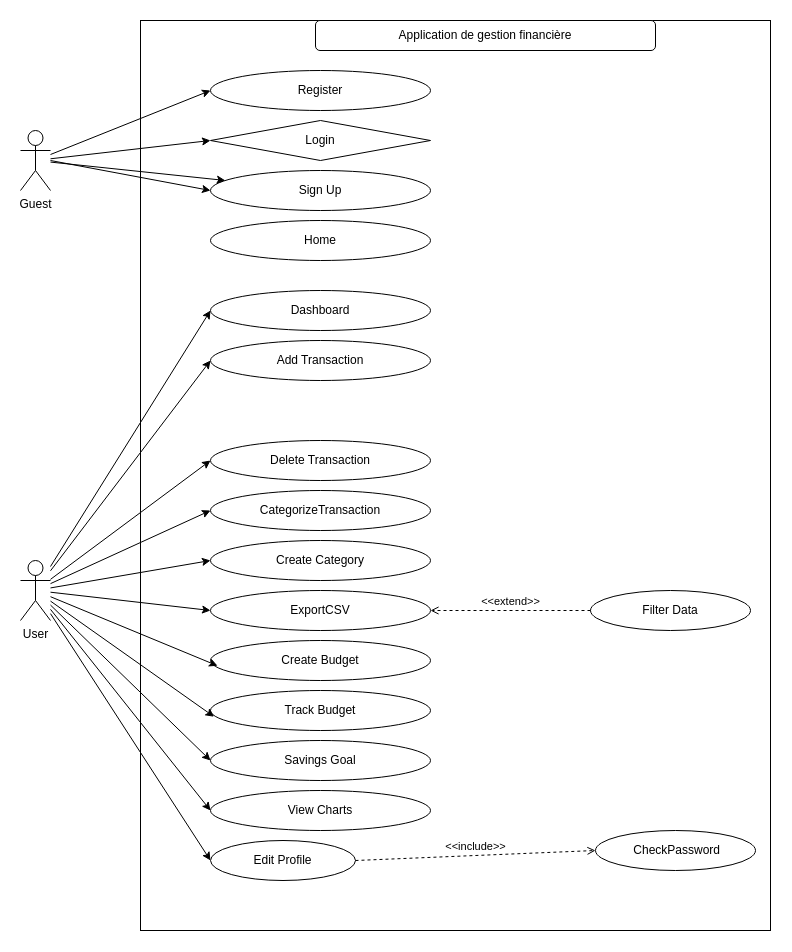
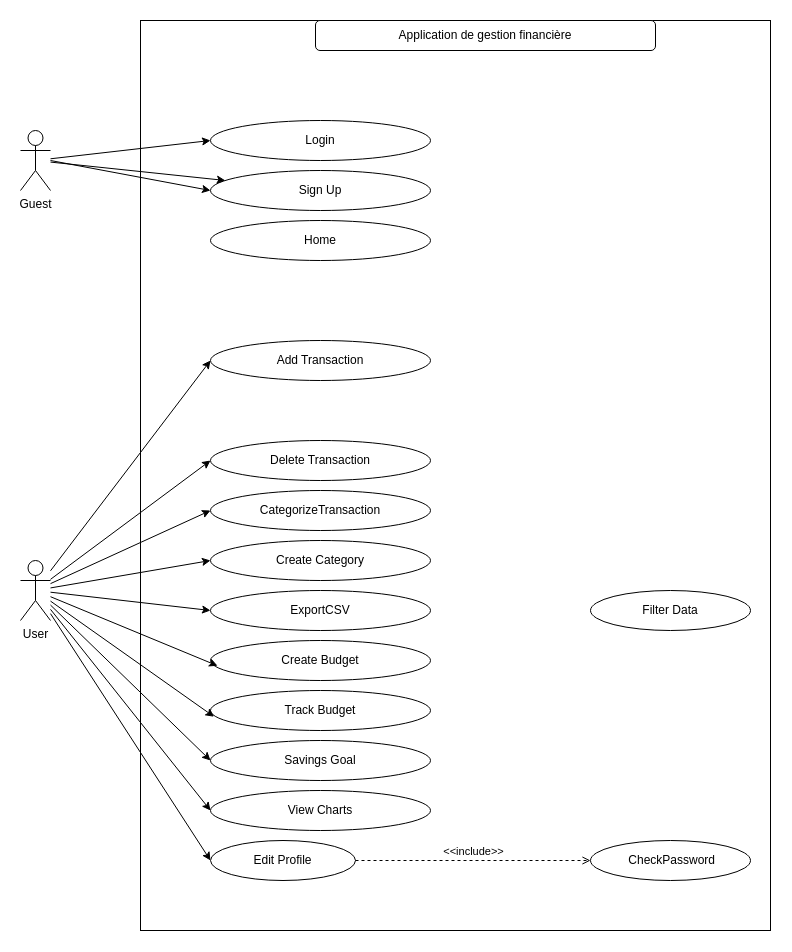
- <mxCell id="13" value="Register" style="ellipse;whiteSpace=wrap;html=1;" parent="1" vertex="1"><mxGeometry x="210" y="70" width="220" height="40" as="geometry" /></mxCell>
- <mxCell id="17" value="" style="endArrow=classic;html=1;entryX=0;entryY=0.5;entryDx=0;entryDy=0;" edge="1" parent="1" source="3" target="13"><mxGeometry width="50" height="50" relative="1" as="geometry"><mxPoint x="140" y="290" as="sourcePoint" /><mxPoint x="190" y="240" as="targetPoint" /></mxGeometry></mxCell>
- <mxCell id="14" value="Login" style="rhombus;whiteSpace=wrap;html=1;" vertex="1" parent="1"><mxGeometry x="210" y="120" width="220" height="40" as="geometry" /></mxCell>
+ <mxCell id="14" value="Login" style="ellipse;whiteSpace=wrap;html=1;" vertex="1" parent="1"><mxGeometry x="210" y="120" width="220" height="40" as="geometry" /></mxCell>
- <mxCell id="22" value="Dashboard" style="ellipse;whiteSpace=wrap;html=1;" vertex="1" parent="1"><mxGeometry x="210" y="290" width="220" height="40" as="geometry" /></mxCell>
- <mxCell id="4" style="edgeStyle=none;html=1;entryX=0;entryY=0.5;entryDx=0;entryDy=0;" edge="1" parent="1" source="12" target="22"><mxGeometry relative="1" as="geometry"><mxPoint x="70" y="410" as="sourcePoint" /></mxGeometry></mxCell>
- <mxCell id="40" value="&amp;lt;&amp;lt;extend&amp;gt;&amp;gt;" style="endArrow=open;html=1;rounded=0;align=center;verticalAlign=bottom;dashed=1;endFill=0;labelBackgroundColor=none;exitX=0;exitY=0.5;exitDx=0;exitDy=0;entryX=1;entryY=0.5;entryDx=0;entryDy=0;" edge="1" parent="1" source="28" target="27"><mxGeometry relative="1" as="geometry"><mxPoint x="430" y="609.55" as="sourcePoint" /><mxPoint x="590" y="609.55" as="targetPoint" /></mxGeometry></mxCell>
- <mxCell id="41" value="" style="resizable=0;html=1;align=center;verticalAlign=top;labelBackgroundColor=none;" connectable="0" vertex="1" parent="40"><mxGeometry relative="1" as="geometry" /></mxCell>
- <mxCell id="34" value="&amp;nbsp;CheckPassword" style="ellipse;whiteSpace=wrap;html=1;" vertex="1" parent="1"><mxGeometry x="595" y="830" width="160" height="40" as="geometry" /></mxCell>
+ <mxCell id="34" value="&amp;nbsp;CheckPassword" style="ellipse;whiteSpace=wrap;html=1;" vertex="1" parent="1"><mxGeometry x="590" y="840" width="160" height="40" as="geometry" /></mxCell>
